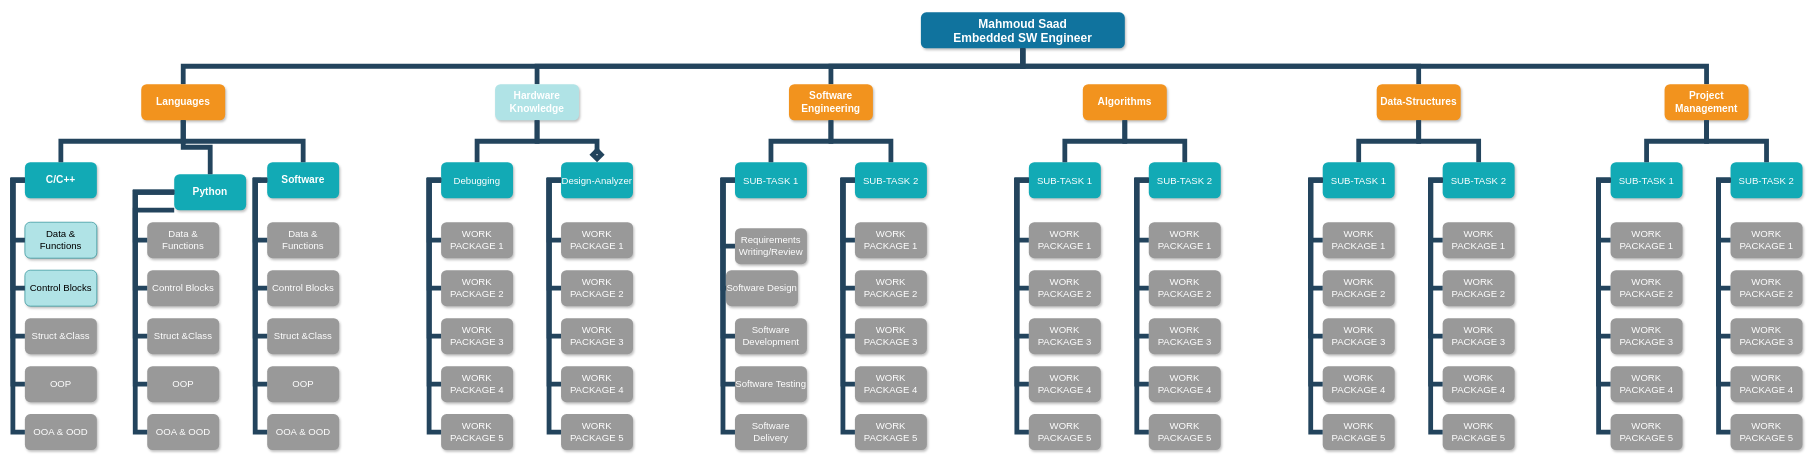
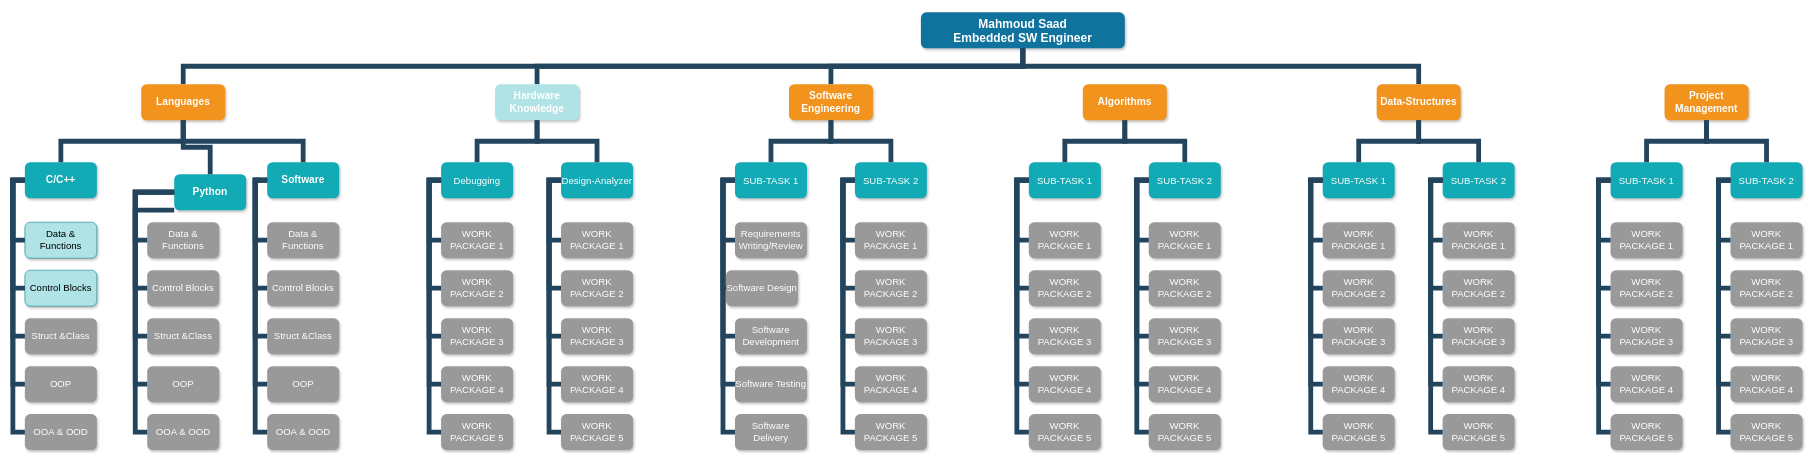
- <mxCell id="7" value="" style="edgeStyle=elbowEdgeStyle;elbow=vertical;rounded=0;fontColor=#000000;endArrow=none;endFill=0;strokeWidth=8;strokeColor=#23445D;fontSize=17;" parent="1" source="2" target="113" edge="1"><mxGeometry width="100" height="100" relative="1" as="geometry"><mxPoint x="1124" y="160" as="sourcePoint" /><mxPoint x="1224" y="60" as="targetPoint" /></mxGeometry></mxCell>
- <mxCell id="23" value="" style="edgeStyle=elbowEdgeStyle;elbow=vertical;rounded=0;fontColor=#000000;endArrow=diamond;endFill=0;strokeWidth=8;strokeColor=#23445D;fontSize=16;" parent="8" source="9" target="11" edge="1"><mxGeometry width="100" height="100" relative="1" as="geometry"><mxPoint x="-180" y="70.0" as="sourcePoint" /><mxPoint x="-80" y="140.0" as="targetPoint" /></mxGeometry></mxCell>
+ <mxCell id="23" value="" style="edgeStyle=elbowEdgeStyle;elbow=vertical;rounded=0;fontColor=#000000;endArrow=none;endFill=0;strokeWidth=8;strokeColor=#23445D;fontSize=16;" parent="8" source="9" target="11" edge="1"><mxGeometry width="100" height="100" relative="1" as="geometry"><mxPoint x="-180" y="70.0" as="sourcePoint" /><mxPoint x="-80" y="140.0" as="targetPoint" /></mxGeometry></mxCell>
- <mxCell id="38" value="Requirements&#10;Writing/Review" style="whiteSpace=wrap;rounded=1;fillColor=#999999;strokeColor=none;shadow=1;fontColor=#FFFFFF;fontStyle=0;fontSize=16;" parent="34" vertex="1"><mxGeometry x="20.0" y="240" width="120" height="60" as="geometry" /></mxCell>
+ <mxCell id="38" value="Requirements&#10;Writing/Review" style="whiteSpace=wrap;rounded=1;fillColor=#999999;strokeColor=none;shadow=1;fontColor=#FFFFFF;fontStyle=0;fontSize=16;" parent="34" vertex="1"><mxGeometry x="20.0" y="230.0" width="120" height="60" as="geometry" /></mxCell>
